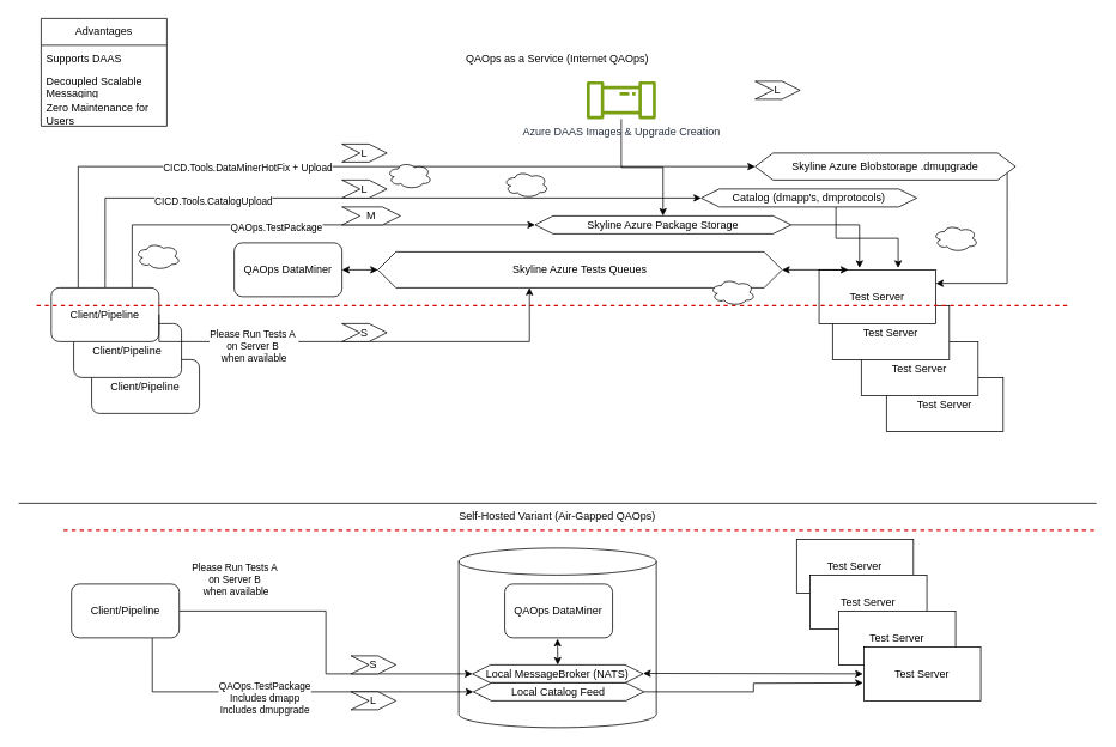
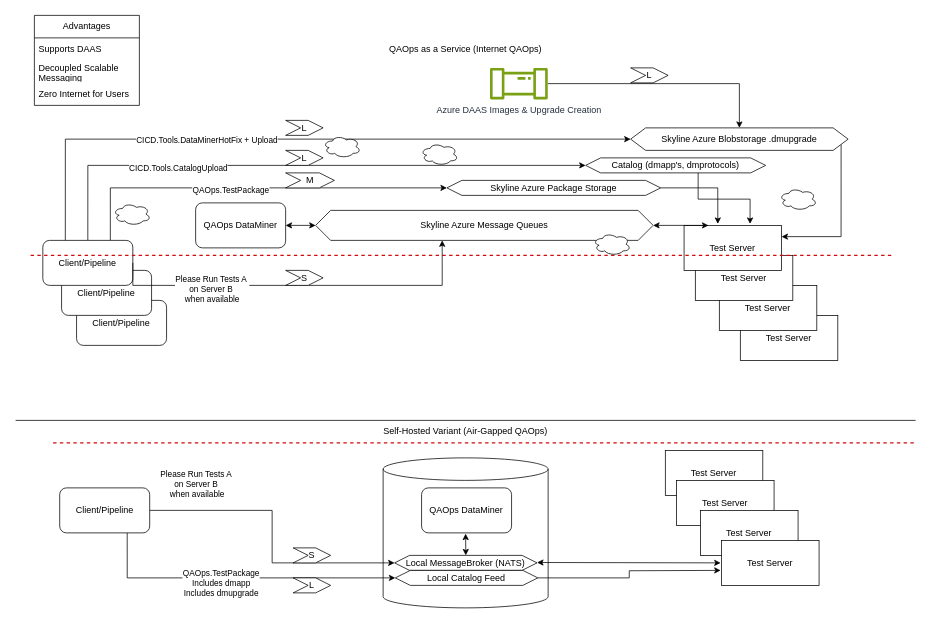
- <mxCell id="57" value="Zero Maintenance for Users" style="text;strokeColor=none;fillColor=none;align=left;verticalAlign=middle;spacingLeft=4;spacingRight=4;overflow=hidden;points=[[0,0.5],[1,0.5]];portConstraint=eastwest;rotatable=0;whiteSpace=wrap;html=1;" parent="54" vertex="1"><mxGeometry y="90" width="140" height="30" as="geometry" /></mxCell>
+ <mxCell id="57" value="Zero Internet for Users" style="text;strokeColor=none;fillColor=none;align=left;verticalAlign=middle;spacingLeft=4;spacingRight=4;overflow=hidden;points=[[0,0.5],[1,0.5]];portConstraint=eastwest;rotatable=0;whiteSpace=wrap;html=1;" parent="54" vertex="1"><mxGeometry y="90" width="140" height="30" as="geometry" /></mxCell>
- <mxCell id="47" value="" style="edgeStyle=orthogonalEdgeStyle;rounded=0;orthogonalLoop=1;jettySize=auto;html=1;" parent="1" source="48" target="15" edge="1"><mxGeometry relative="1" as="geometry" /></mxCell>
+ <mxCell id="47" value="" style="edgeStyle=orthogonalEdgeStyle;rounded=0;orthogonalLoop=1;jettySize=auto;html=1;" parent="1" source="48" target="25" edge="1"><mxGeometry relative="1" as="geometry" /></mxCell>
- <mxCell id="11" value="Skyline Azure Tests Queues" style="shape=hexagon;perimeter=hexagonPerimeter2;whiteSpace=wrap;html=1;fixedSize=1;" parent="1" vertex="1"><mxGeometry x="420" y="280" width="450" height="40" as="geometry" /></mxCell>
+ <mxCell id="11" value="Skyline Azure Message Queues" style="shape=hexagon;perimeter=hexagonPerimeter2;whiteSpace=wrap;html=1;fixedSize=1;" parent="1" vertex="1"><mxGeometry x="420" y="280" width="450" height="40" as="geometry" /></mxCell>
